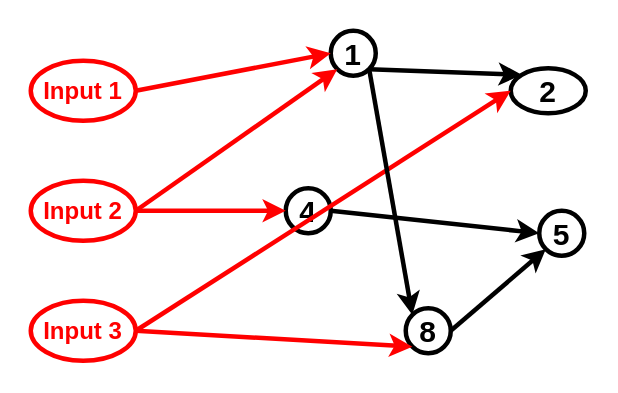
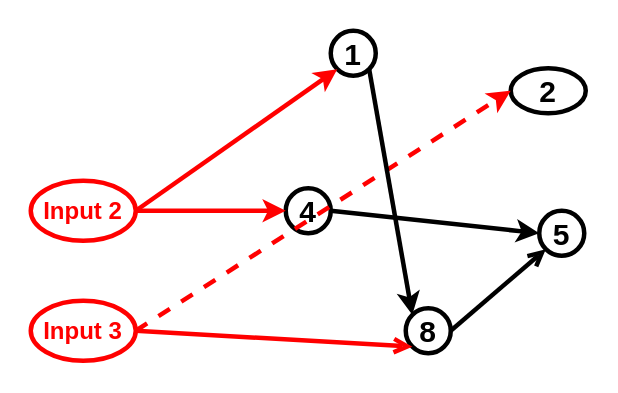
- <mxCell id="14" value="" style="endArrow=classic;html=1;strokeWidth=3;fontSize=20;fontColor=#000000;exitX=1;exitY=1;exitDx=0;exitDy=0;entryX=0;entryY=0;entryDx=0;entryDy=0;" edge="1" parent="1" source="5" target="12"><mxGeometry width="50" height="50" relative="1" as="geometry"><mxPoint x="340" y="160" as="sourcePoint" /><mxPoint x="390" y="110" as="targetPoint" /></mxGeometry></mxCell>
- <mxCell id="6" value="" style="endArrow=classic;html=1;fontSize=20;fontColor=#FF0000;strokeColor=#FF0000;exitX=1;exitY=0.5;exitDx=0;exitDy=0;entryX=0;entryY=0.5;entryDx=0;entryDy=0;strokeWidth=3;" edge="1" parent="1" source="2" target="5"><mxGeometry width="50" height="50" relative="1" as="geometry"><mxPoint x="340" y="160" as="sourcePoint" /><mxPoint x="390" y="110" as="targetPoint" /></mxGeometry></mxCell>
- <mxCell id="2" value="Input 1" style="ellipse;whiteSpace=wrap;html=1;fillColor=none;strokeColor=#FF0000;fontStyle=1;fontSize=16;fontColor=#FF0000;strokeWidth=3;" vertex="1" parent="1"><mxGeometry x="20" y="40" width="70" height="40" as="geometry" /></mxCell>
- <mxCell id="13" value="" style="endArrow=classic;html=1;strokeColor=#FF0000;strokeWidth=3;fontSize=20;fontColor=#000000;entryX=0;entryY=0.5;entryDx=0;entryDy=0;exitX=1;exitY=0.5;exitDx=0;exitDy=0;" edge="1" parent="1" source="4" target="12"><mxGeometry width="50" height="50" relative="1" as="geometry"><mxPoint x="90" y="260" as="sourcePoint" /><mxPoint x="390" y="110" as="targetPoint" /></mxGeometry></mxCell>
+ <mxCell id="13" value="" style="endArrow=classic;html=1;strokeColor=#FF0000;strokeWidth=3;fontSize=20;fontColor=#000000;entryX=0;entryY=0.5;entryDx=0;entryDy=0;exitX=1;exitY=0.5;exitDx=0;exitDy=0;dashed=1;" edge="1" parent="1" source="4" target="12"><mxGeometry width="50" height="50" relative="1" as="geometry"><mxPoint x="90" y="260" as="sourcePoint" /><mxPoint x="390" y="110" as="targetPoint" /></mxGeometry></mxCell>
- <mxCell id="17" value="" style="endArrow=classic;html=1;strokeColor=#000000;strokeWidth=3;fontSize=20;fontColor=#000000;exitX=1;exitY=0.5;exitDx=0;exitDy=0;entryX=0;entryY=1;entryDx=0;entryDy=0;" edge="1" parent="1" source="10" target="16"><mxGeometry width="50" height="50" relative="1" as="geometry"><mxPoint x="340" y="160" as="sourcePoint" /><mxPoint x="390" y="110" as="targetPoint" /></mxGeometry></mxCell>
+ <mxCell id="17" value="" style="endArrow=open;html=1;strokeColor=#000000;strokeWidth=3;fontSize=20;fontColor=#000000;exitX=1;exitY=0.5;exitDx=0;exitDy=0;entryX=0;entryY=1;entryDx=0;entryDy=0;" edge="1" parent="1" source="10" target="16"><mxGeometry width="50" height="50" relative="1" as="geometry"><mxPoint x="340" y="160" as="sourcePoint" /><mxPoint x="390" y="110" as="targetPoint" /></mxGeometry></mxCell>
- <mxCell id="11" value="" style="endArrow=classic;html=1;strokeColor=#FF0000;strokeWidth=3;fontSize=20;fontColor=#000000;exitX=1;exitY=0.5;exitDx=0;exitDy=0;entryX=0;entryY=1;entryDx=0;entryDy=0;" edge="1" parent="1" source="4" target="10"><mxGeometry width="50" height="50" relative="1" as="geometry"><mxPoint x="340" y="160" as="sourcePoint" /><mxPoint x="390" y="110" as="targetPoint" /></mxGeometry></mxCell>
+ <mxCell id="11" value="" style="endArrow=open;html=1;strokeColor=#FF0000;strokeWidth=3;fontSize=20;fontColor=#000000;exitX=1;exitY=0.5;exitDx=0;exitDy=0;entryX=0;entryY=1;entryDx=0;entryDy=0;" edge="1" parent="1" source="4" target="10"><mxGeometry width="50" height="50" relative="1" as="geometry"><mxPoint x="340" y="160" as="sourcePoint" /><mxPoint x="390" y="110" as="targetPoint" /></mxGeometry></mxCell>
